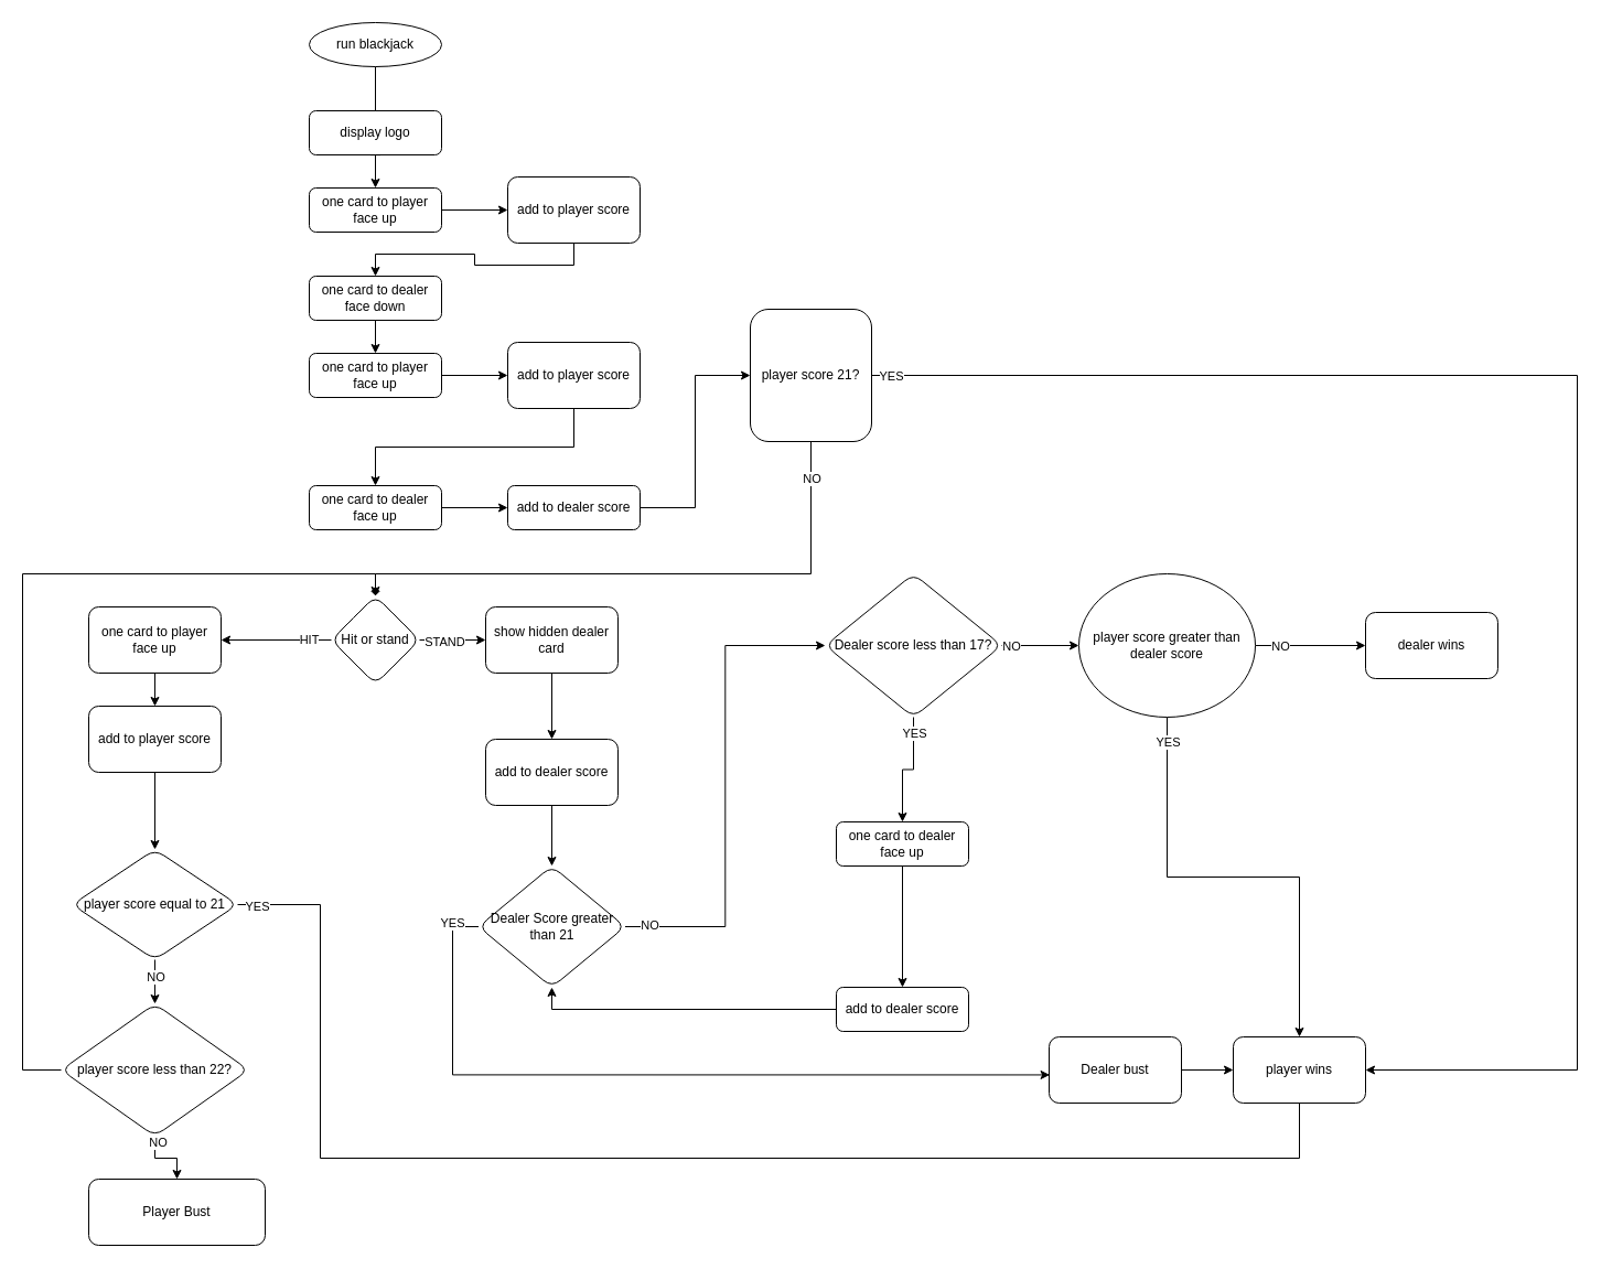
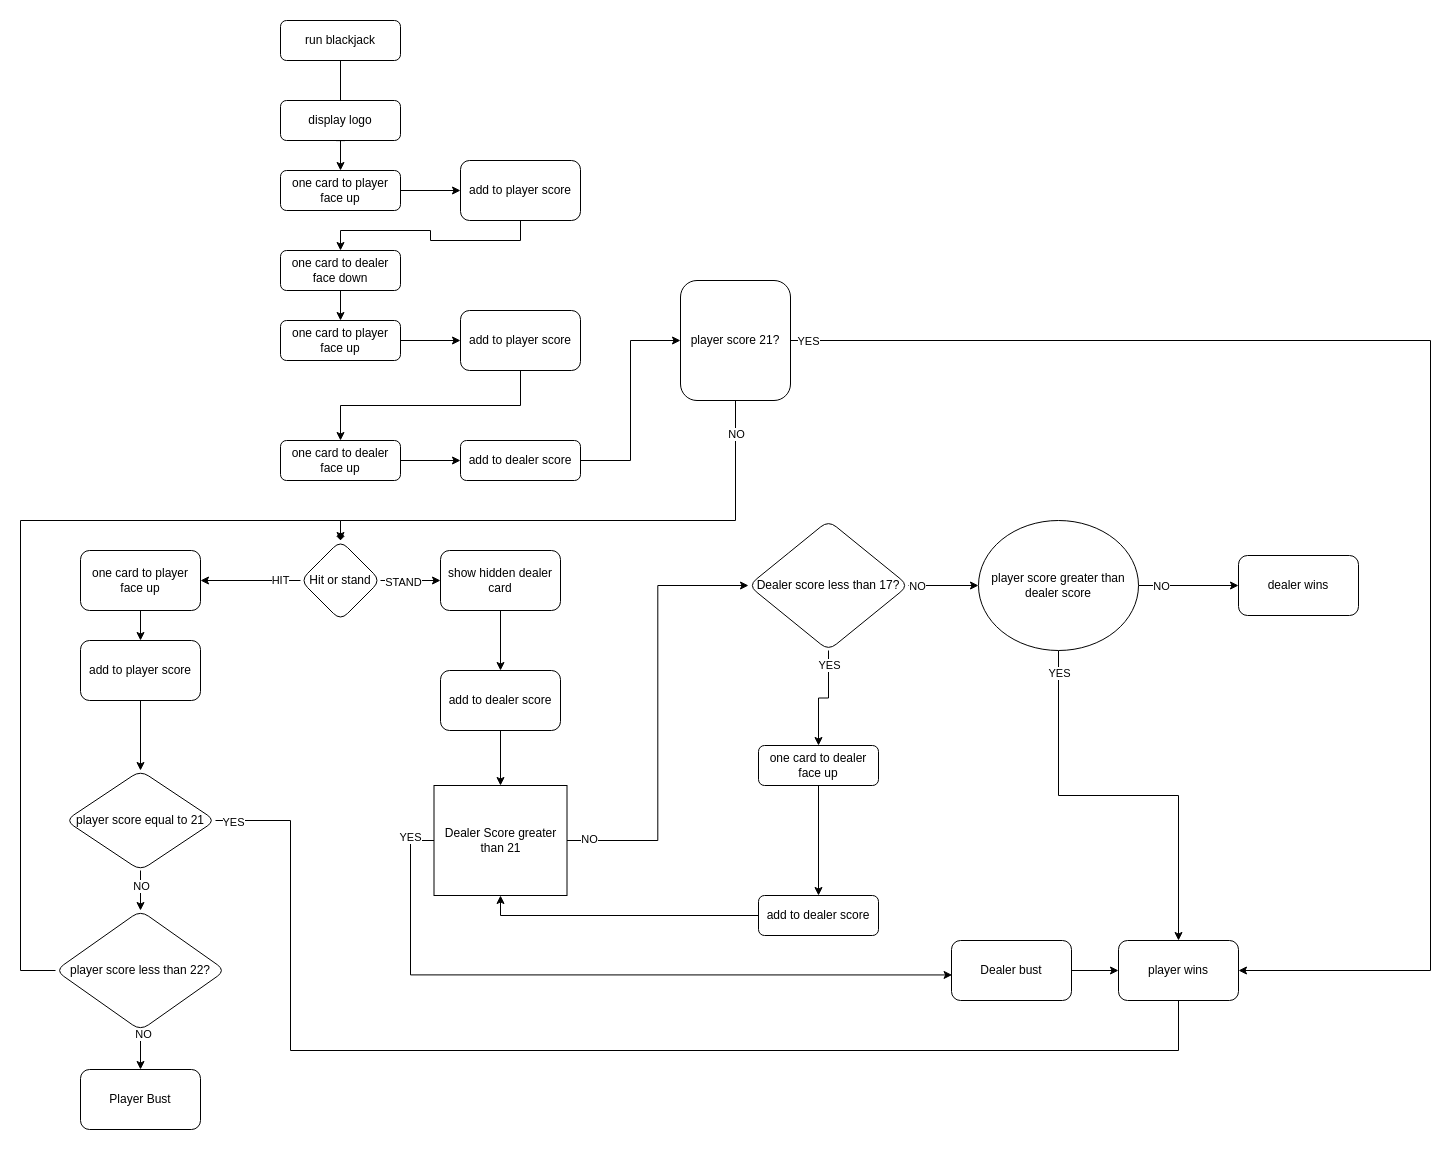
- <mxCell id="3" value="run blackjack" style="ellipse;whiteSpace=wrap;html=1;fontSize=12;glass=0;strokeWidth=1;shadow=0;" parent="1" vertex="1"><mxGeometry x="280" y="20" width="120" height="40" as="geometry" /></mxCell>
+ <mxCell id="3" value="run blackjack" style="rounded=1;whiteSpace=wrap;html=1;fontSize=12;glass=0;strokeWidth=1;shadow=0;" parent="1" vertex="1"><mxGeometry x="280" y="20" width="120" height="40" as="geometry" /></mxCell>
- <mxCell id="52" value="Dealer Score greater than 21" style="rhombus;whiteSpace=wrap;html=1;rounded=1;glass=0;strokeWidth=1;shadow=0;" parent="1" vertex="1"><mxGeometry x="433.5" y="785" width="133" height="110" as="geometry" /></mxCell>
+ <mxCell id="52" value="Dealer Score greater than 21" style="whiteSpace=wrap;html=1;glass=0;strokeWidth=1;shadow=0;rounded=0;" parent="1" vertex="1"><mxGeometry x="433.5" y="785" width="133" height="110" as="geometry" /></mxCell>
- <mxCell id="43" value="Player Bust" style="whiteSpace=wrap;html=1;rounded=1;glass=0;strokeWidth=1;shadow=0;" parent="1" vertex="1"><mxGeometry x="80" y="1069" width="160" height="60" as="geometry" /></mxCell>
+ <mxCell id="43" value="Player Bust" style="whiteSpace=wrap;html=1;rounded=1;glass=0;strokeWidth=1;shadow=0;" parent="1" vertex="1"><mxGeometry x="80" y="1069" width="120" height="60" as="geometry" /></mxCell>
